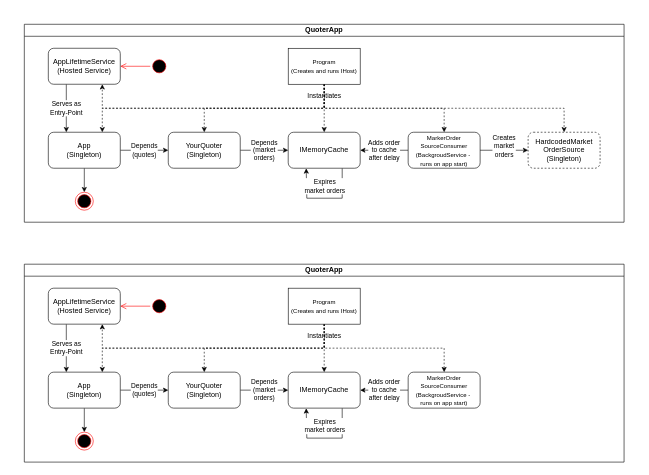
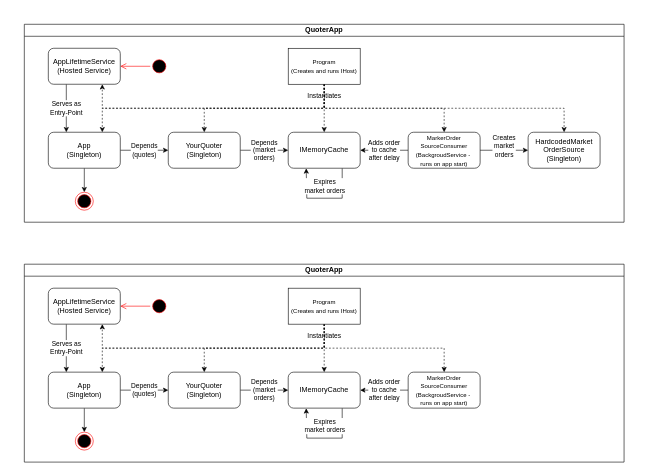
- <mxCell id="24" value="HardcodedMarket&lt;br&gt;OrderSource&lt;br&gt;(Singleton)" style="rounded=1;whiteSpace=wrap;html=1;dashed=1;" vertex="1" parent="1"><mxGeometry x="880" y="220" width="120" height="60" as="geometry" /></mxCell>
+ <mxCell id="24" value="HardcodedMarket&lt;br&gt;OrderSource&lt;br&gt;(Singleton)" style="rounded=1;whiteSpace=wrap;html=1;" vertex="1" parent="1"><mxGeometry x="880" y="220" width="120" height="60" as="geometry" /></mxCell>
